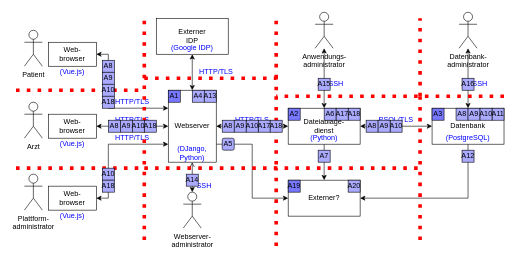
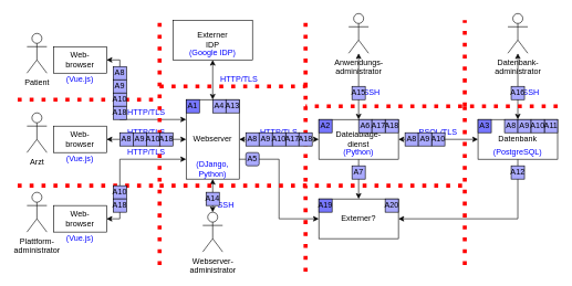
- <mxCell id="26" style="edgeStyle=orthogonalEdgeStyle;rounded=0;orthogonalLoop=1;jettySize=auto;html=1;startArrow=classic;startFill=1;endArrow=open;" parent="1" source="27" target="14" edge="1"><mxGeometry relative="1" as="geometry" /></mxCell>
+ <mxCell id="26" style="edgeStyle=orthogonalEdgeStyle;rounded=0;orthogonalLoop=1;jettySize=auto;html=1;startArrow=classic;startFill=1;" parent="1" source="27" target="14" edge="1"><mxGeometry relative="1" as="geometry" /></mxCell>
